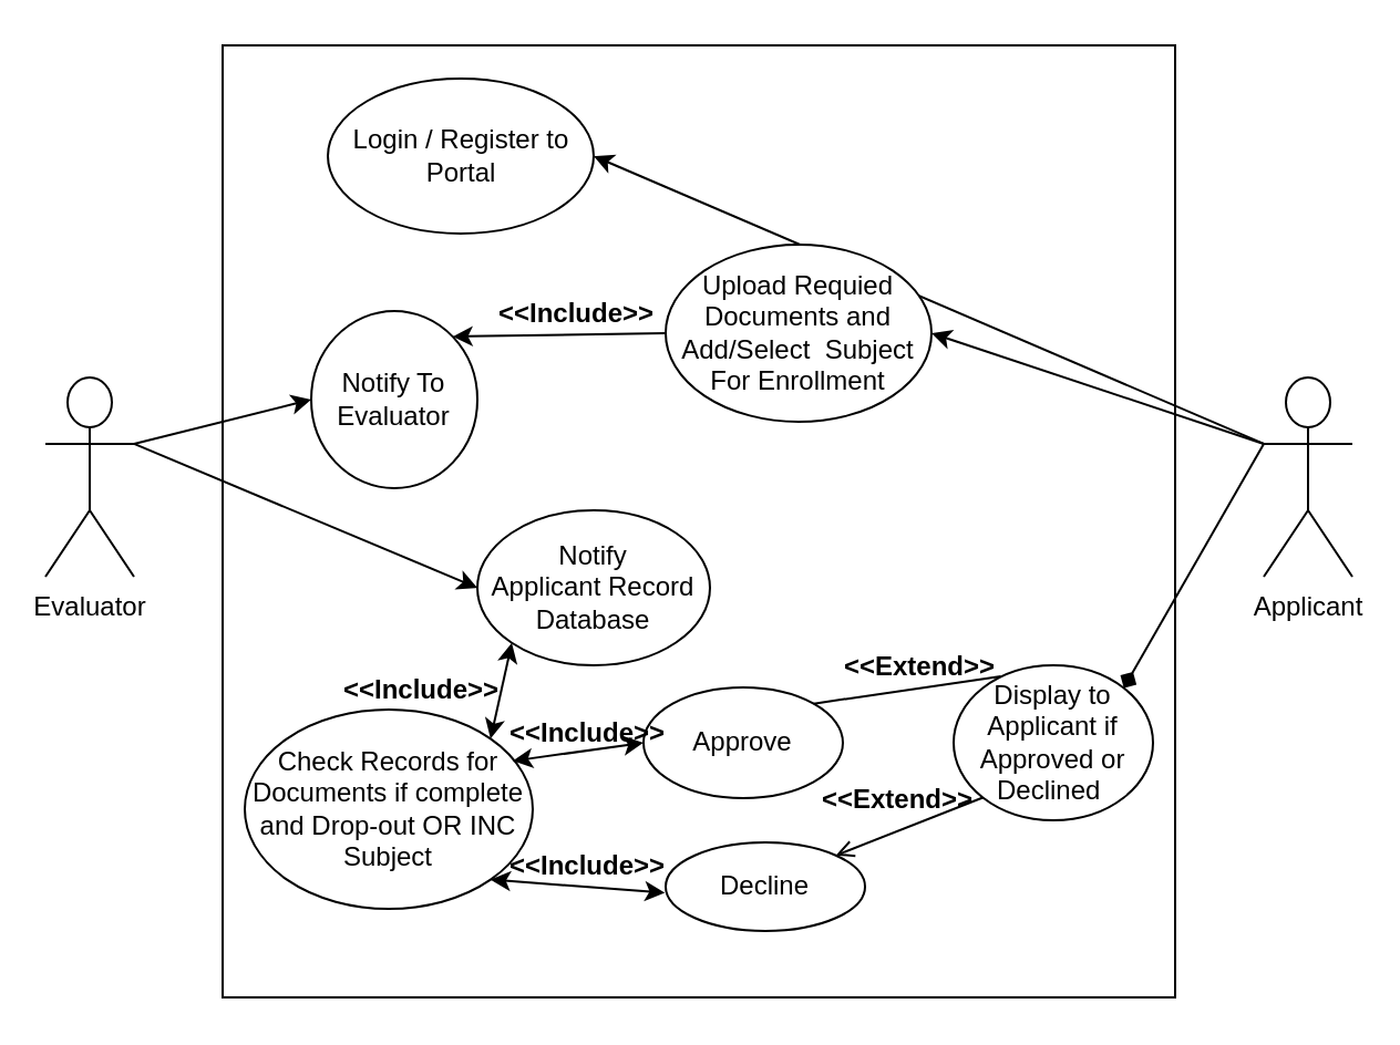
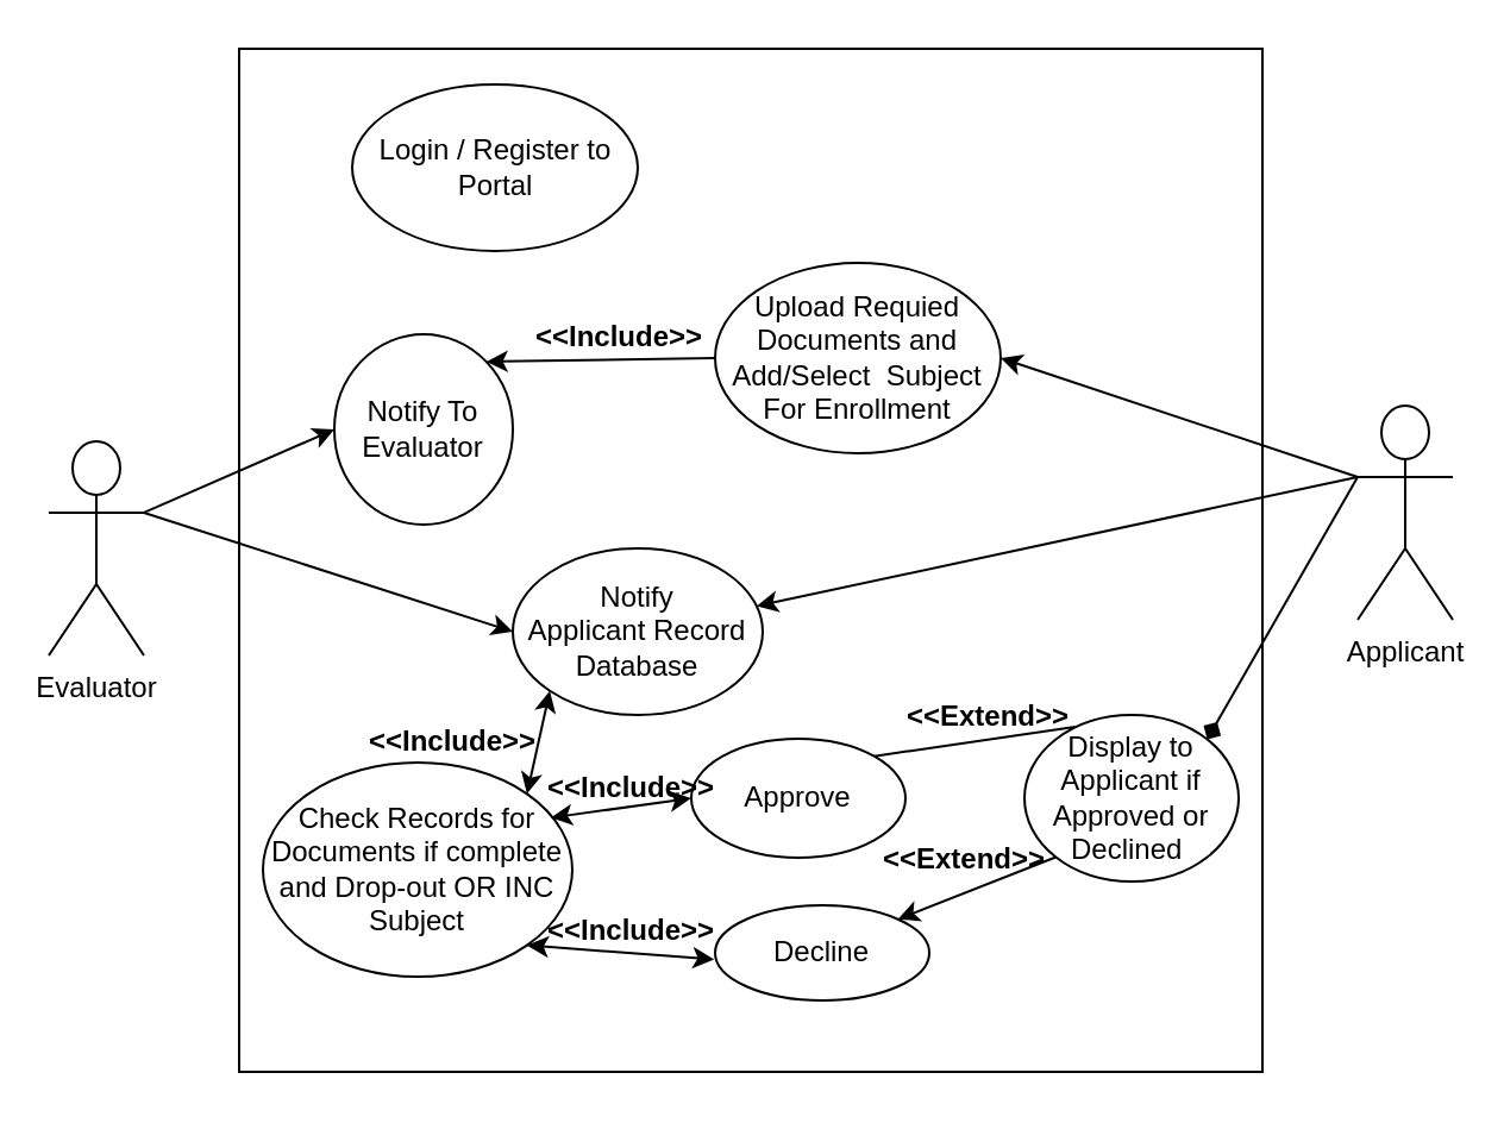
- <mxCell id="8" value="" style="endArrow=classic;html=1;rounded=0;entryX=1;entryY=0.5;entryDx=0;entryDy=0;exitX=0;exitY=0.333;exitDx=0;exitDy=0;exitPerimeter=0;" parent="1" source="4" target="7" edge="1"><mxGeometry width="50" height="50" relative="1" as="geometry"><mxPoint x="350" y="220" as="sourcePoint" /><mxPoint x="400" y="170" as="targetPoint" /></mxGeometry></mxCell>
+ <mxCell id="8" value="" style="endArrow=classic;html=1;rounded=0;exitX=0;exitY=0.333;exitDx=0;exitDy=0;exitPerimeter=0;" parent="1" source="4" target="5" edge="1"><mxGeometry width="50" height="50" relative="1" as="geometry"><mxPoint x="350" y="220" as="sourcePoint" /><mxPoint x="400" y="170" as="targetPoint" /></mxGeometry></mxCell>
- <mxCell id="3" value="Evaluator" style="shape=umlActor;verticalLabelPosition=bottom;verticalAlign=top;html=1;outlineConnect=0;" parent="1" vertex="1"><mxGeometry x="20" y="170" width="40" height="90" as="geometry" /></mxCell>
+ <mxCell id="3" value="Evaluator" style="shape=umlActor;verticalLabelPosition=bottom;verticalAlign=top;html=1;outlineConnect=0;" parent="1" vertex="1"><mxGeometry x="20" y="185" width="40" height="90" as="geometry" /></mxCell>
- <mxCell id="20" value="" style="endArrow=open;html=1;rounded=0;exitX=0;exitY=1;exitDx=0;exitDy=0;entryX=1;entryY=0;entryDx=0;entryDy=0;" parent="1" source="15" target="14" edge="1"><mxGeometry width="50" height="50" relative="1" as="geometry"><mxPoint x="379.03" y="325" as="sourcePoint" /><mxPoint x="443.18" y="310.251" as="targetPoint" /></mxGeometry></mxCell>
+ <mxCell id="20" value="" style="endArrow=classic;html=1;rounded=0;exitX=0;exitY=1;exitDx=0;exitDy=0;entryX=1;entryY=0;entryDx=0;entryDy=0;" parent="1" source="15" target="14" edge="1"><mxGeometry width="50" height="50" relative="1" as="geometry"><mxPoint x="379.03" y="325" as="sourcePoint" /><mxPoint x="443.18" y="310.251" as="targetPoint" /></mxGeometry></mxCell>
